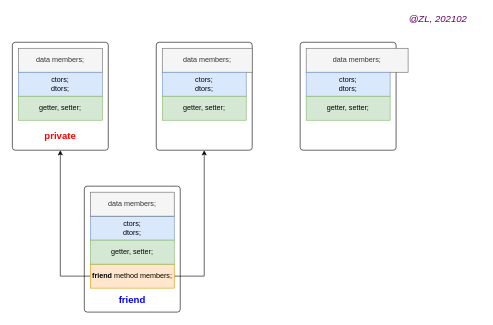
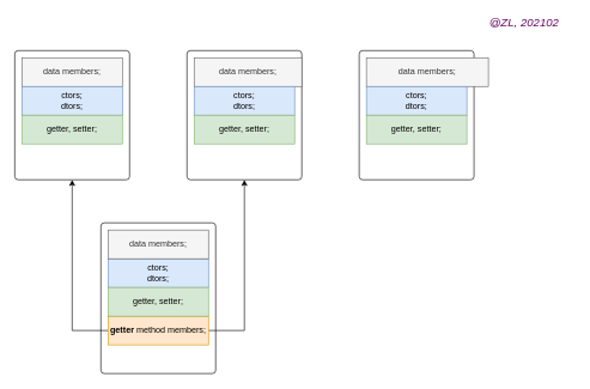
- <mxCell id="7" value="private" style="text;html=1;strokeColor=none;fillColor=none;align=center;verticalAlign=middle;whiteSpace=wrap;rounded=0;fontStyle=1;fontSize=16;fontColor=#FF0000;" parent="1" vertex="1"><mxGeometry x="50" y="210" width="100" height="30" as="geometry" /></mxCell>
- <mxCell id="21" value="&lt;b&gt;friend &lt;/b&gt;method members;" style="rounded=0;whiteSpace=wrap;html=1;fillColor=#ffe6cc;strokeColor=#d79b00;" parent="1" vertex="1"><mxGeometry x="150" y="440" width="140" height="40" as="geometry" /></mxCell>
+ <mxCell id="21" value="&lt;b&gt;getter &lt;/b&gt;method members;" style="rounded=0;whiteSpace=wrap;html=1;fillColor=#ffe6cc;strokeColor=#d79b00;" parent="1" vertex="1"><mxGeometry x="150" y="440" width="140" height="40" as="geometry" /></mxCell>
- <mxCell id="25" value="friend" style="text;html=1;strokeColor=none;fillColor=none;align=center;verticalAlign=middle;whiteSpace=wrap;rounded=0;fontStyle=1;fontSize=16;fontColor=#0000FF;" parent="1" vertex="1"><mxGeometry x="170" y="484" width="100" height="30" as="geometry" /></mxCell>
